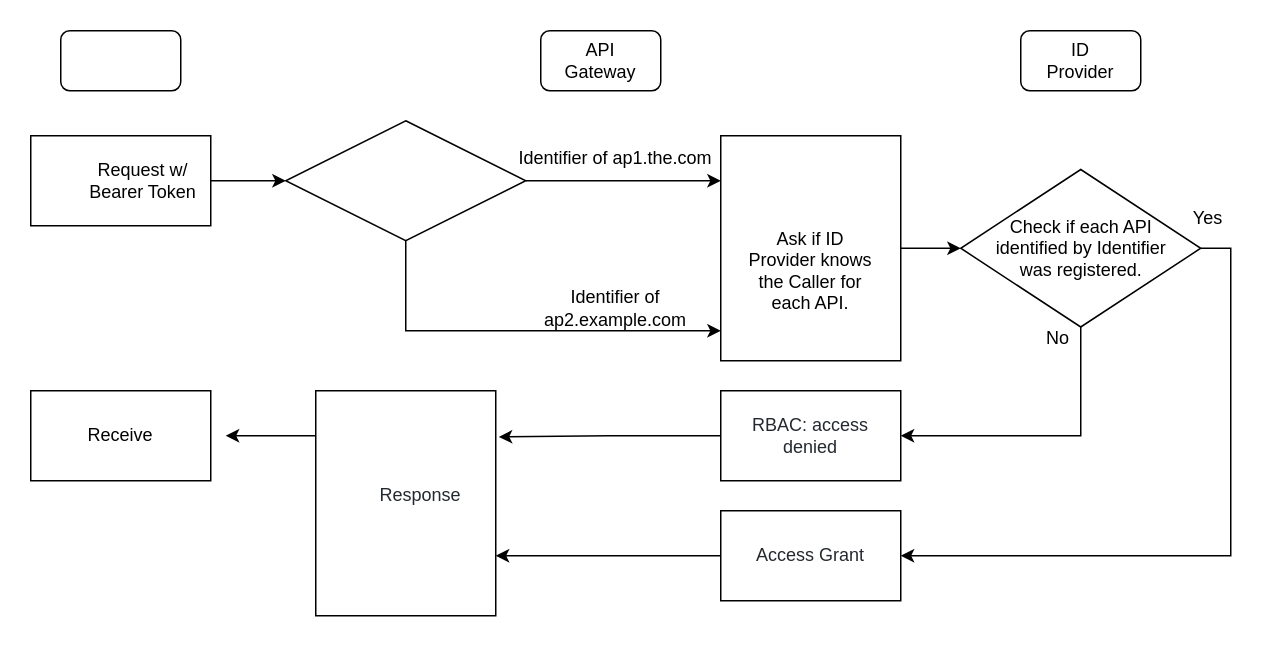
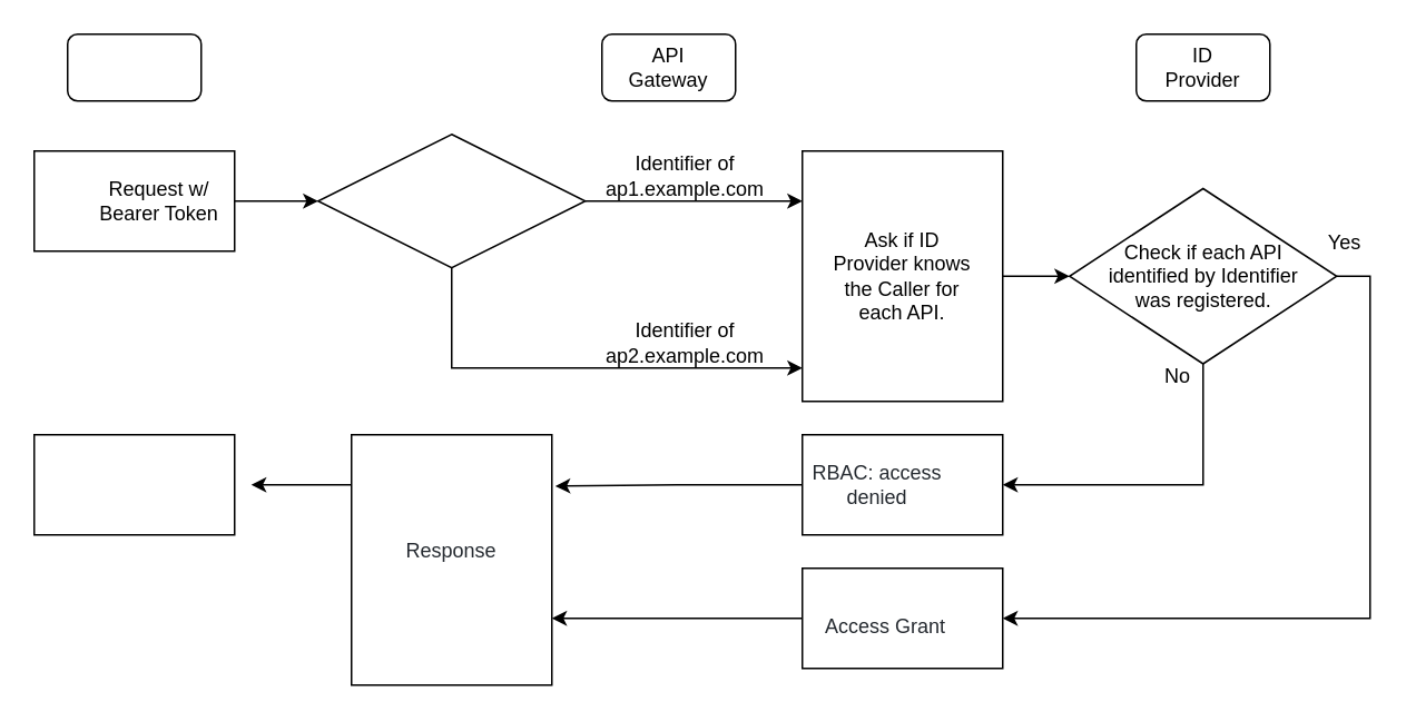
- <mxCell id="11" value="Identifier of ap1.the.com" style="text;html=1;strokeColor=none;fillColor=none;align=center;verticalAlign=middle;whiteSpace=wrap;rounded=0;" parent="1" vertex="1"><mxGeometry x="340" y="90" width="140" height="30" as="geometry" /></mxCell>
+ <mxCell id="11" value="Identifier of ap1.example.com" style="text;html=1;strokeColor=none;fillColor=none;align=center;verticalAlign=middle;whiteSpace=wrap;rounded=0;" parent="1" vertex="1"><mxGeometry x="340" y="90" width="140" height="30" as="geometry" /></mxCell>
- <mxCell id="15" value="Ask if ID Provider knows the Caller for each API." style="text;html=1;strokeColor=none;fillColor=none;align=center;verticalAlign=middle;whiteSpace=wrap;rounded=0;" parent="1" vertex="1"><mxGeometry x="495" y="135" width="90" height="90" as="geometry" /></mxCell>
+ <mxCell id="15" value="Ask if ID Provider knows the Caller for each API." style="text;html=1;strokeColor=none;fillColor=none;align=center;verticalAlign=middle;whiteSpace=wrap;rounded=0;" parent="1" vertex="1"><mxGeometry x="495" y="120" width="90" height="90" as="geometry" /></mxCell>
- <mxCell id="30" value="Receive" style="text;html=1;strokeColor=none;fillColor=none;align=center;verticalAlign=middle;whiteSpace=wrap;rounded=0;" parent="1" vertex="1"><mxGeometry x="40" y="270" width="80" height="40" as="geometry" /></mxCell>
- <mxCell id="24" value="&lt;span style=&quot;color: rgb(36 , 41 , 47) ; text-align: left ; background-color: rgb(255 , 255 , 255)&quot;&gt;&lt;font style=&quot;font-size: 12px&quot;&gt;RBAC: access denied&lt;/font&gt;&lt;/span&gt;" style="text;html=1;strokeColor=none;fillColor=none;align=center;verticalAlign=middle;whiteSpace=wrap;rounded=0;" parent="1" vertex="1"><mxGeometry x="500" y="270" width="80" height="40" as="geometry" /></mxCell>
+ <mxCell id="24" value="&lt;span style=&quot;color: rgb(36 , 41 , 47) ; text-align: left ; background-color: rgb(255 , 255 , 255)&quot;&gt;&lt;font style=&quot;font-size: 12px&quot;&gt;RBAC: access denied&lt;/font&gt;&lt;/span&gt;" style="text;html=1;strokeColor=none;fillColor=none;align=center;verticalAlign=middle;whiteSpace=wrap;rounded=0;" parent="1" vertex="1"><mxGeometry x="485" y="270" width="80" height="40" as="geometry" /></mxCell>
- <mxCell id="28" value="&lt;span style=&quot;color: rgb(36 , 41 , 47) ; text-align: left ; background-color: rgb(255 , 255 , 255)&quot;&gt;&lt;font style=&quot;font-size: 12px&quot;&gt;Response&lt;/font&gt;&lt;/span&gt;" style="text;html=1;strokeColor=none;fillColor=none;align=center;verticalAlign=middle;whiteSpace=wrap;rounded=0;" parent="1" vertex="1"><mxGeometry x="240" y="310" width="80" height="40" as="geometry" /></mxCell>
+ <mxCell id="28" value="&lt;span style=&quot;color: rgb(36 , 41 , 47) ; text-align: left ; background-color: rgb(255 , 255 , 255)&quot;&gt;&lt;font style=&quot;font-size: 12px&quot;&gt;Response&lt;/font&gt;&lt;/span&gt;" style="text;html=1;strokeColor=none;fillColor=none;align=center;verticalAlign=middle;whiteSpace=wrap;rounded=0;" parent="1" vertex="1"><mxGeometry x="230" y="310" width="80" height="40" as="geometry" /></mxCell>
- <mxCell id="33" value="&lt;span style=&quot;color: rgb(36 , 41 , 47) ; text-align: left ; background-color: rgb(255 , 255 , 255)&quot;&gt;&lt;font style=&quot;font-size: 12px&quot;&gt;Access Grant&lt;/font&gt;&lt;/span&gt;" style="text;html=1;strokeColor=none;fillColor=none;align=center;verticalAlign=middle;whiteSpace=wrap;rounded=0;" parent="1" vertex="1"><mxGeometry x="500" y="350" width="80" height="40" as="geometry" /></mxCell>
+ <mxCell id="33" value="&lt;span style=&quot;color: rgb(36 , 41 , 47) ; text-align: left ; background-color: rgb(255 , 255 , 255)&quot;&gt;&lt;font style=&quot;font-size: 12px&quot;&gt;Access Grant&lt;/font&gt;&lt;/span&gt;" style="text;html=1;strokeColor=none;fillColor=none;align=center;verticalAlign=middle;whiteSpace=wrap;rounded=0;" parent="1" vertex="1"><mxGeometry x="490" y="355" width="80" height="40" as="geometry" /></mxCell>
